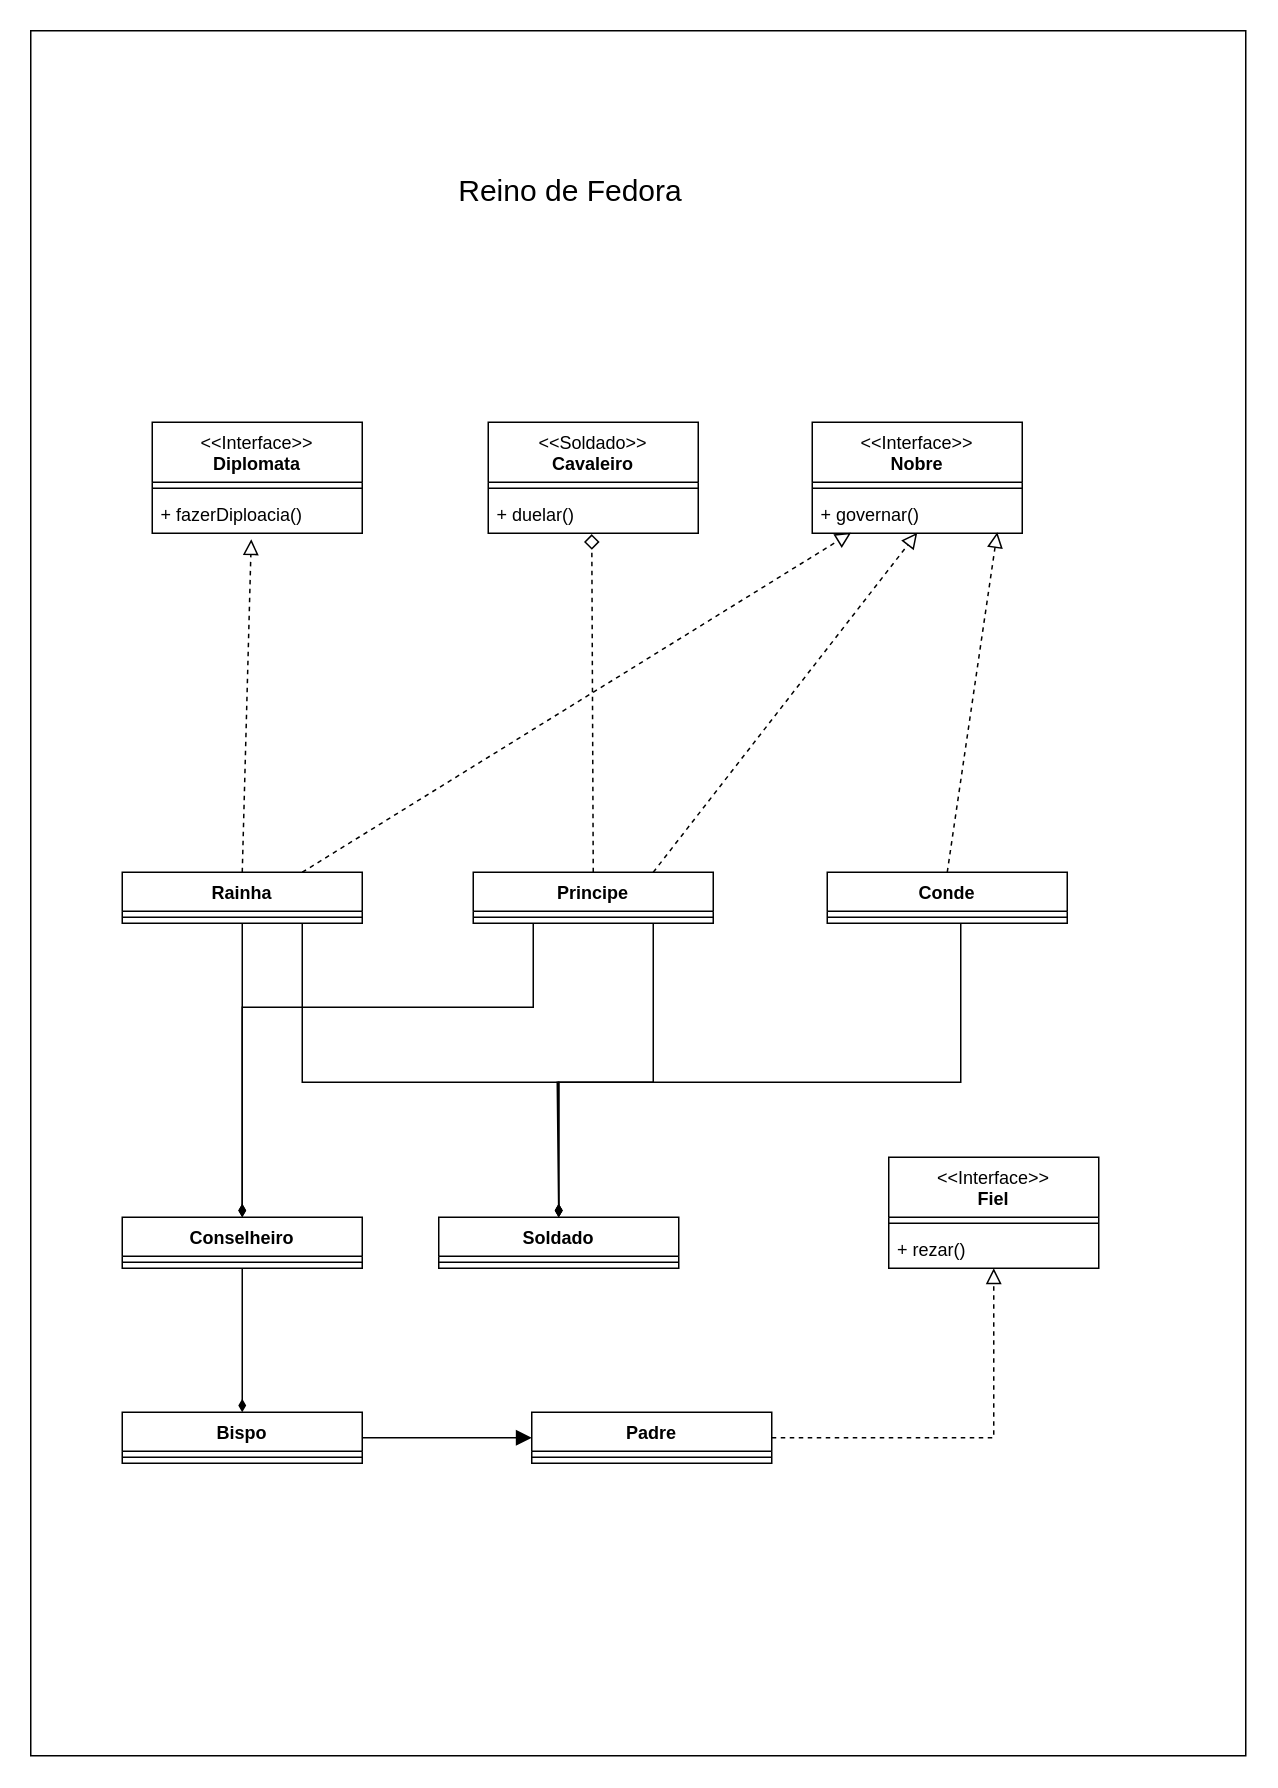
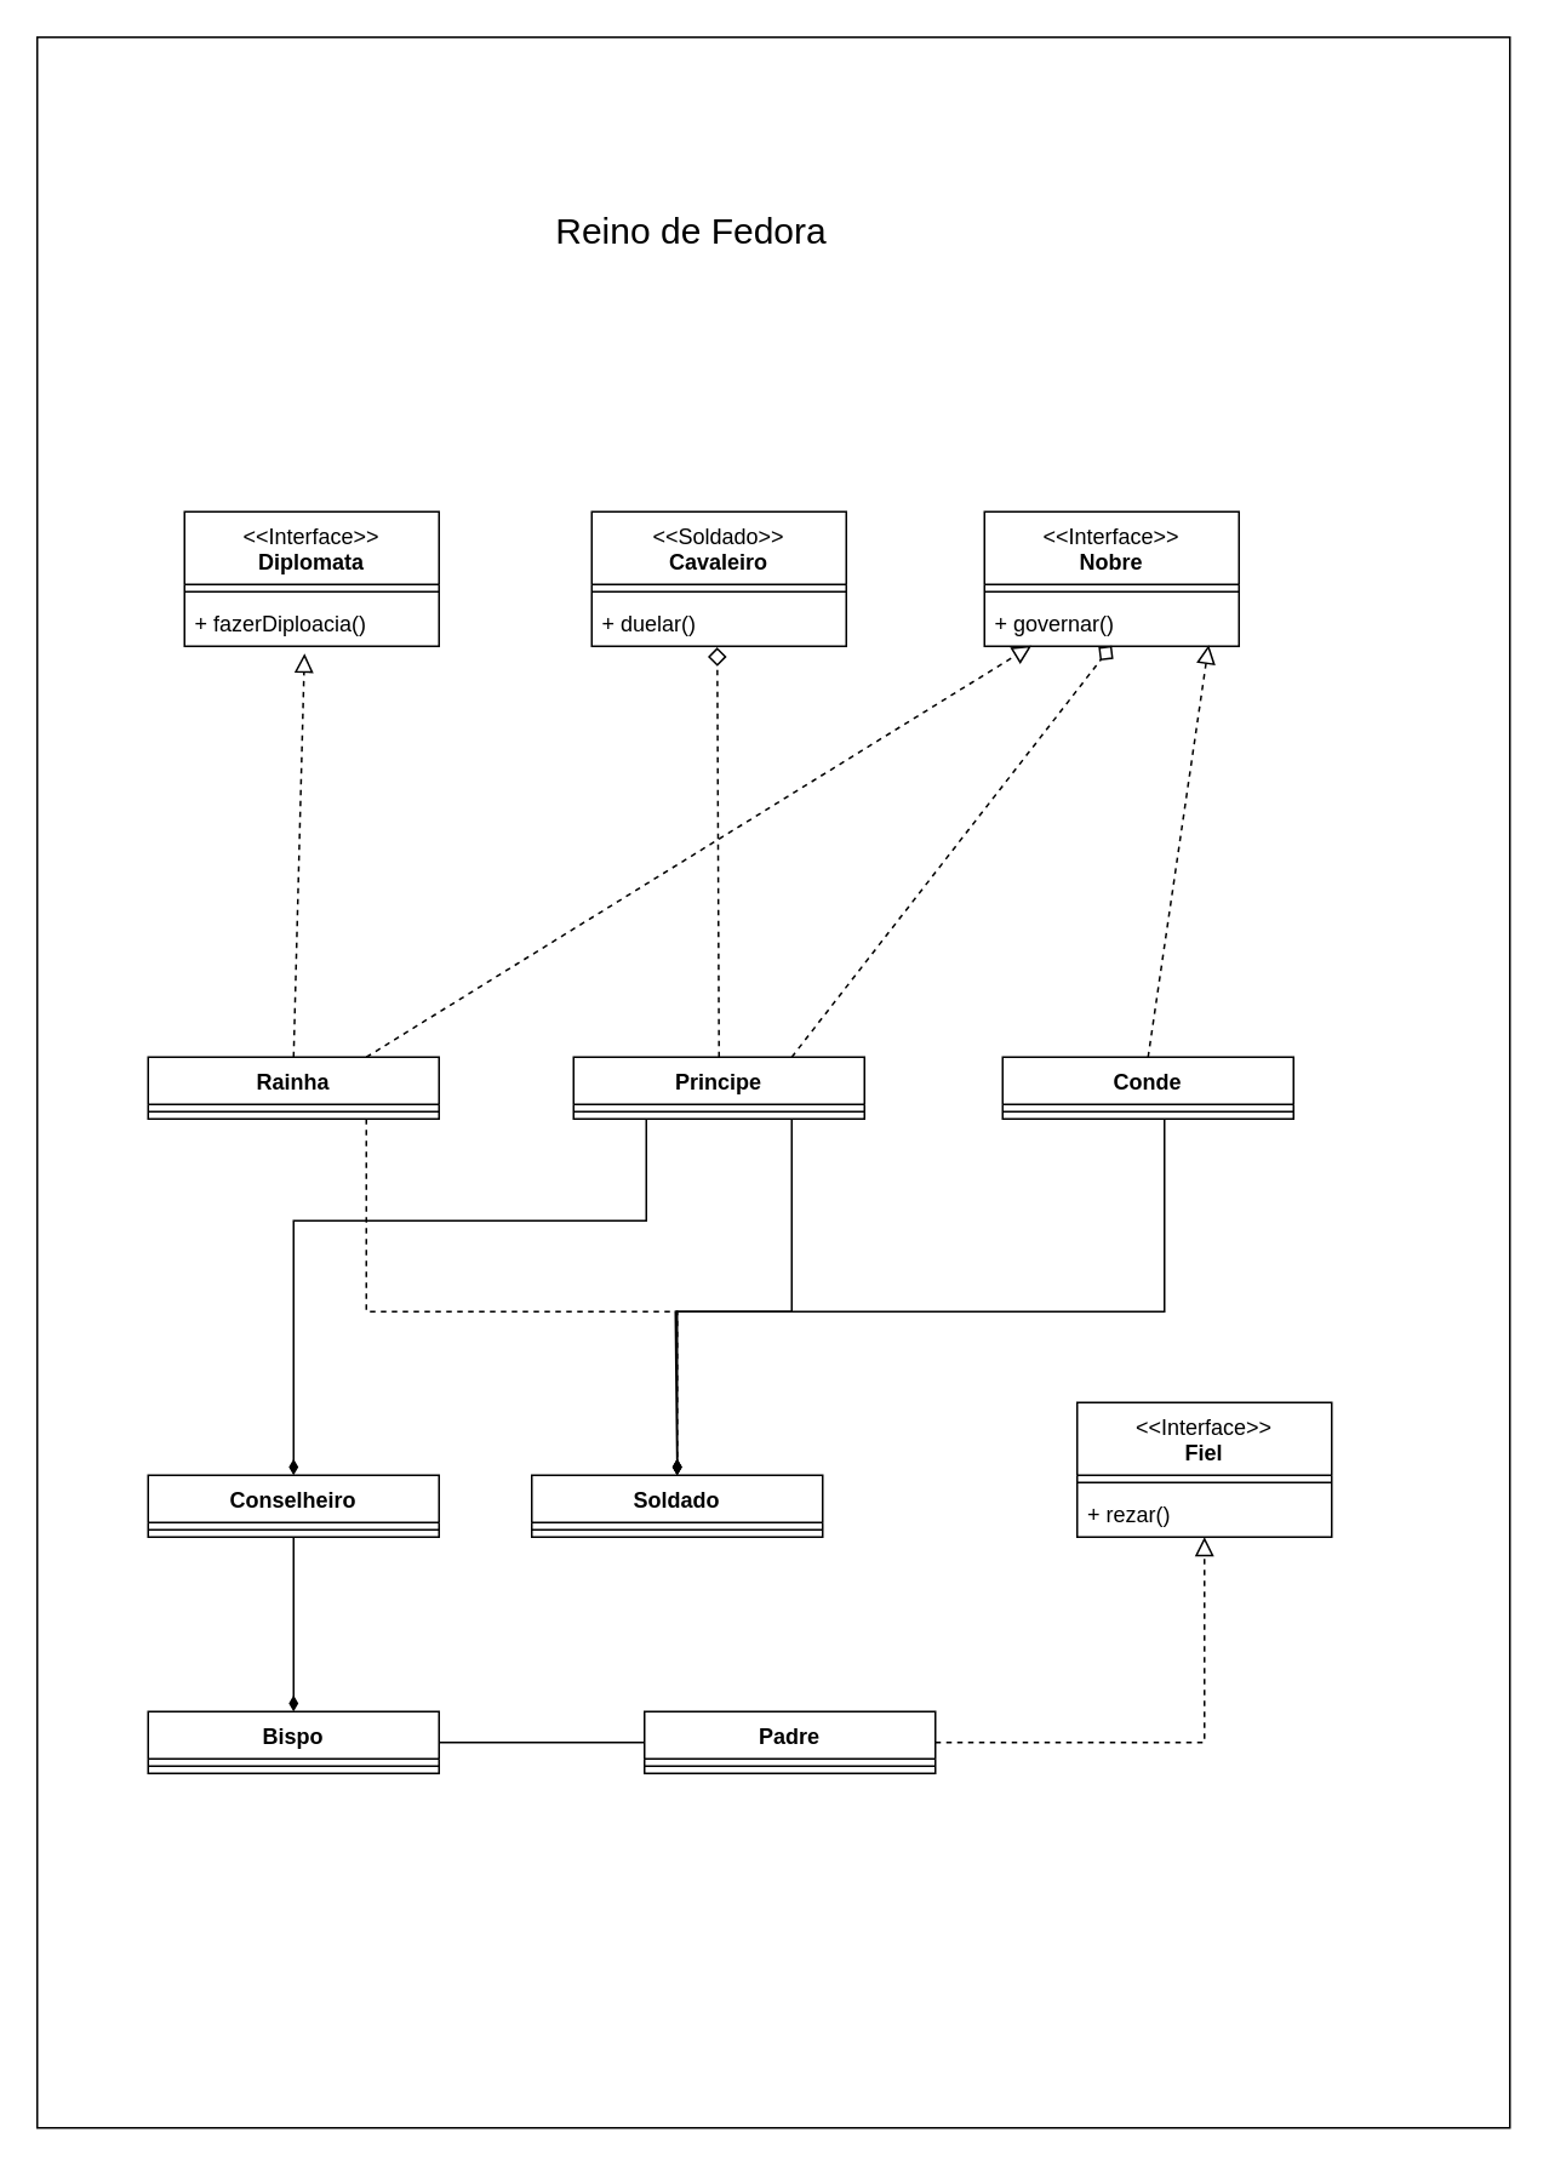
- <mxCell id="20" value="" style="endArrow=block;startArrow=none;endFill=0;startFill=0;endSize=8;html=1;verticalAlign=bottom;dashed=1;labelBackgroundColor=none;rounded=0;entryX=0.5;entryY=0.987;entryDx=0;entryDy=0;exitX=0.75;exitY=0;exitDx=0;exitDy=0;entryPerimeter=0;" edge="1" parent="1" source="3" target="9"><mxGeometry width="160" relative="1" as="geometry"><mxPoint x="391" y="691" as="sourcePoint" /><mxPoint x="404" y="392" as="targetPoint" /></mxGeometry></mxCell>
+ <mxCell id="20" value="" style="endArrow=diamond;startArrow=none;endFill=0;startFill=0;endSize=8;html=1;verticalAlign=bottom;dashed=1;labelBackgroundColor=none;rounded=0;entryX=0.5;entryY=0.987;entryDx=0;entryDy=0;exitX=0.75;exitY=0;exitDx=0;exitDy=0;entryPerimeter=0;" edge="1" parent="1" source="3" target="9"><mxGeometry width="160" relative="1" as="geometry"><mxPoint x="391" y="691" as="sourcePoint" /><mxPoint x="404" y="392" as="targetPoint" /></mxGeometry></mxCell>
- <mxCell id="37" value="" style="html=1;verticalAlign=bottom;labelBackgroundColor=none;endArrow=diamondThin;endFill=1;rounded=0;entryX=0.5;entryY=0;entryDx=0;entryDy=0;exitX=0.5;exitY=1;exitDx=0;exitDy=0;" edge="1" parent="1" source="13" target="27"><mxGeometry width="160" relative="1" as="geometry"><mxPoint x="92" y="681" as="sourcePoint" /><mxPoint x="252" y="681" as="targetPoint" /><Array as="points" /></mxGeometry></mxCell>
- <mxCell id="38" value="" style="html=1;verticalAlign=bottom;labelBackgroundColor=none;endArrow=diamondThin;endFill=1;rounded=0;entryX=0.5;entryY=0;entryDx=0;entryDy=0;exitX=0.75;exitY=1;exitDx=0;exitDy=0;" edge="1" parent="1" source="13" target="29"><mxGeometry width="160" relative="1" as="geometry"><mxPoint x="901" y="351.5" as="sourcePoint" /><mxPoint x="392" y="820.5" as="targetPoint" /><Array as="points"><mxPoint x="201" y="721" /><mxPoint x="372" y="721" /></Array></mxGeometry></mxCell>
+ <mxCell id="38" value="" style="html=1;verticalAlign=bottom;labelBackgroundColor=none;endArrow=diamondThin;endFill=1;rounded=0;entryX=0.5;entryY=0;entryDx=0;entryDy=0;exitX=0.75;exitY=1;exitDx=0;exitDy=0;dashed=1;" edge="1" parent="1" source="13" target="29"><mxGeometry width="160" relative="1" as="geometry"><mxPoint x="901" y="351.5" as="sourcePoint" /><mxPoint x="392" y="820.5" as="targetPoint" /><Array as="points"><mxPoint x="201" y="721" /><mxPoint x="372" y="721" /></Array></mxGeometry></mxCell>
- <mxCell id="36" value="" style="endArrow=block;startArrow=none;endFill=1;startFill=0;endSize=8;html=1;verticalAlign=bottom;labelBackgroundColor=none;rounded=0;entryX=0;entryY=0.5;entryDx=0;entryDy=0;exitX=1;exitY=0.5;exitDx=0;exitDy=0;" edge="1" parent="1" source="31" target="33"><mxGeometry width="160" relative="1" as="geometry"><mxPoint x="116" y="1207" as="sourcePoint" /><mxPoint x="292" y="981" as="targetPoint" /></mxGeometry></mxCell>
+ <mxCell id="36" value="" style="endArrow=none;startArrow=none;endFill=1;startFill=0;endSize=8;html=1;verticalAlign=bottom;labelBackgroundColor=none;rounded=0;entryX=0;entryY=0.5;entryDx=0;entryDy=0;exitX=1;exitY=0.5;exitDx=0;exitDy=0;" edge="1" parent="1" source="31" target="33"><mxGeometry width="160" relative="1" as="geometry"><mxPoint x="116" y="1207" as="sourcePoint" /><mxPoint x="292" y="981" as="targetPoint" /></mxGeometry></mxCell>
